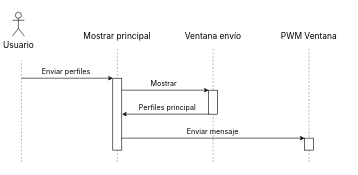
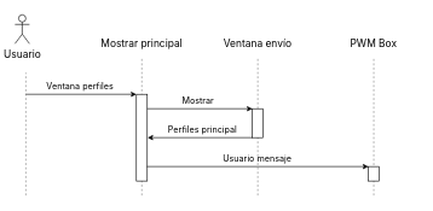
- <mxCell id="17" value="&lt;font face=&quot;Inter&quot;&gt;PWM Ventana&lt;/font&gt;" style="text;html=1;align=center;verticalAlign=middle;whiteSpace=wrap;rounded=0;fontFamily=Helvetica;fontSize=14;fontColor=default;labelBackgroundColor=none;" vertex="1" parent="1"><mxGeometry x="455" y="40" width="120" height="40" as="geometry" /></mxCell>
+ <mxCell id="17" value="&lt;font face=&quot;Inter&quot;&gt;PWM Box&lt;/font&gt;" style="text;html=1;align=center;verticalAlign=middle;whiteSpace=wrap;rounded=0;fontFamily=Helvetica;fontSize=14;fontColor=default;labelBackgroundColor=none;" vertex="1" parent="1"><mxGeometry x="455" y="40" width="120" height="40" as="geometry" /></mxCell>
- <mxCell id="8" value="Enviar perfiles" style="text;html=1;align=center;verticalAlign=middle;whiteSpace=wrap;rounded=0;fontFamily=Inter;fontSource=https%3A%2F%2Ffonts.googleapis.com%2Fcss%3Ffamily%3DInter;" vertex="1" parent="1"><mxGeometry x="35" y="110" width="150" height="20" as="geometry" /></mxCell>
+ <mxCell id="8" value="Ventana perfiles" style="text;html=1;align=center;verticalAlign=middle;whiteSpace=wrap;rounded=0;fontFamily=Inter;fontSource=https%3A%2F%2Ffonts.googleapis.com%2Fcss%3Ffamily%3DInter;" vertex="1" parent="1"><mxGeometry x="35" y="110" width="150" height="20" as="geometry" /></mxCell>
- <mxCell id="20" value="Enviar mensaje" style="text;html=1;align=center;verticalAlign=middle;whiteSpace=wrap;rounded=0;fontFamily=Inter;fontSource=https%3A%2F%2Ffonts.googleapis.com%2Fcss%3Ffamily%3DInter;" vertex="1" parent="1"><mxGeometry x="202.5" y="209.17" width="302.5" height="20" as="geometry" /></mxCell>
+ <mxCell id="20" value="Usuario mensaje" style="text;html=1;align=center;verticalAlign=middle;whiteSpace=wrap;rounded=0;fontFamily=Inter;fontSource=https%3A%2F%2Ffonts.googleapis.com%2Fcss%3Ffamily%3DInter;" vertex="1" parent="1"><mxGeometry x="202.5" y="209.17" width="302.5" height="20" as="geometry" /></mxCell>
